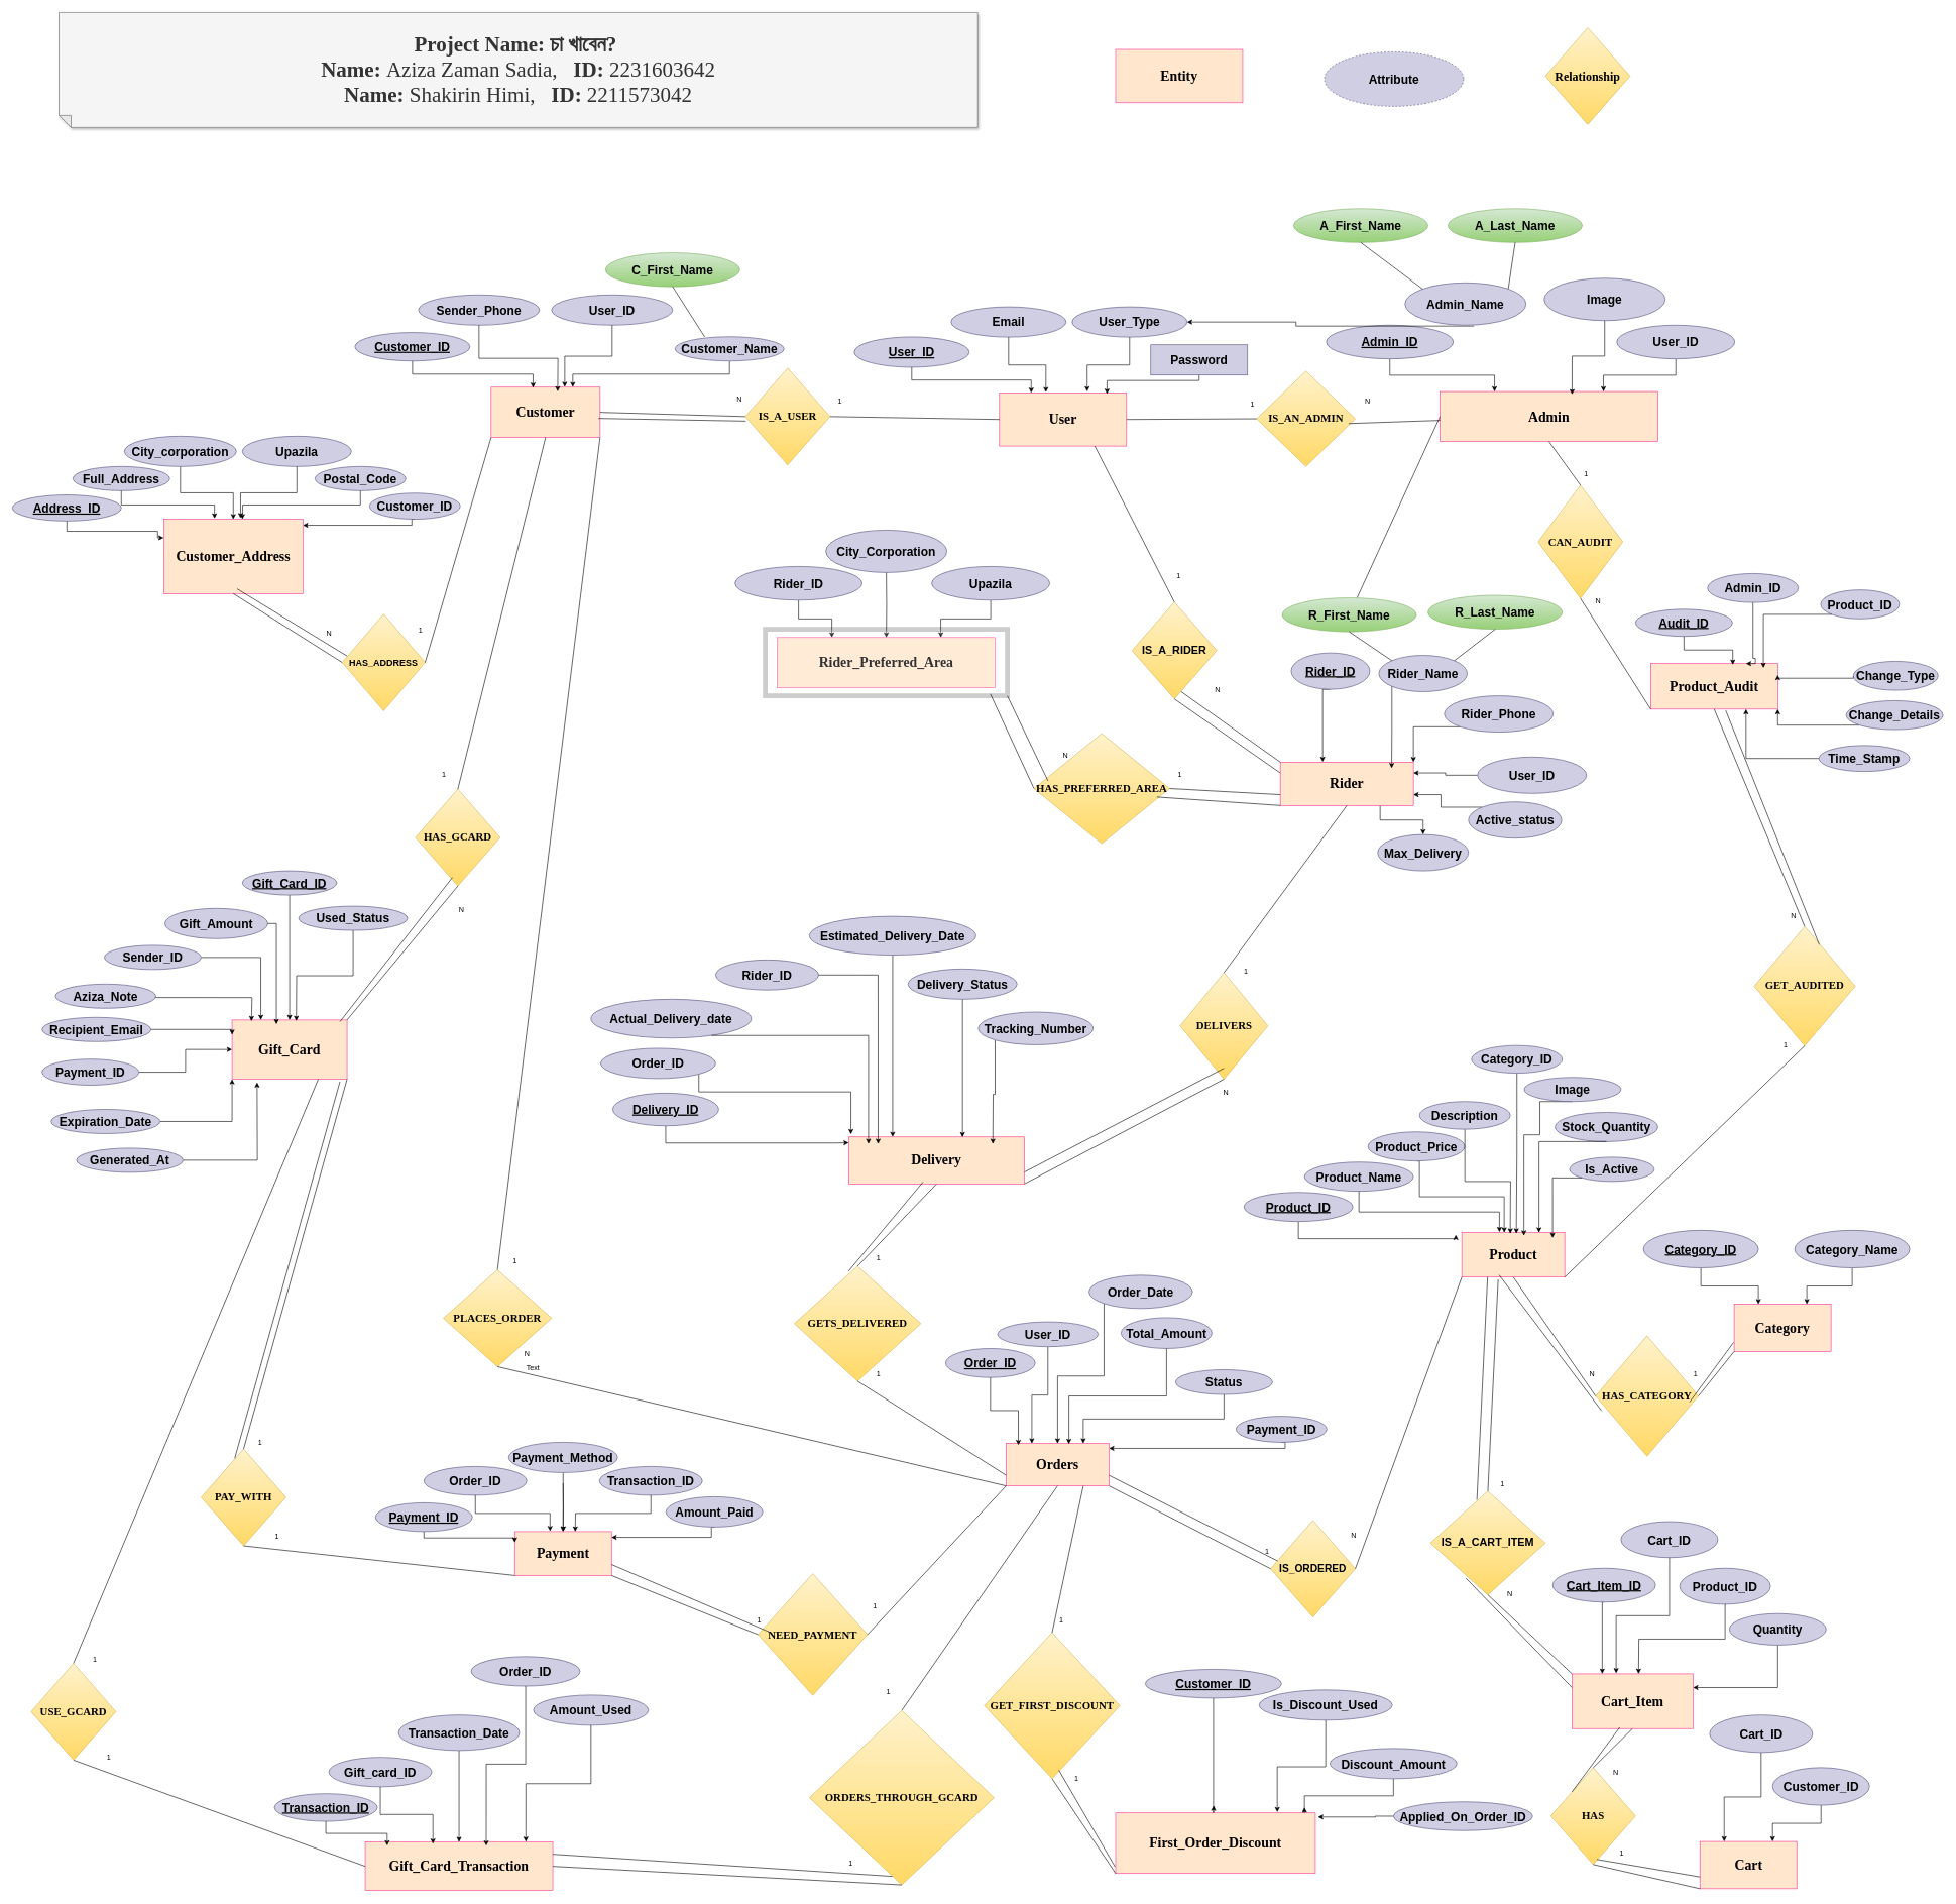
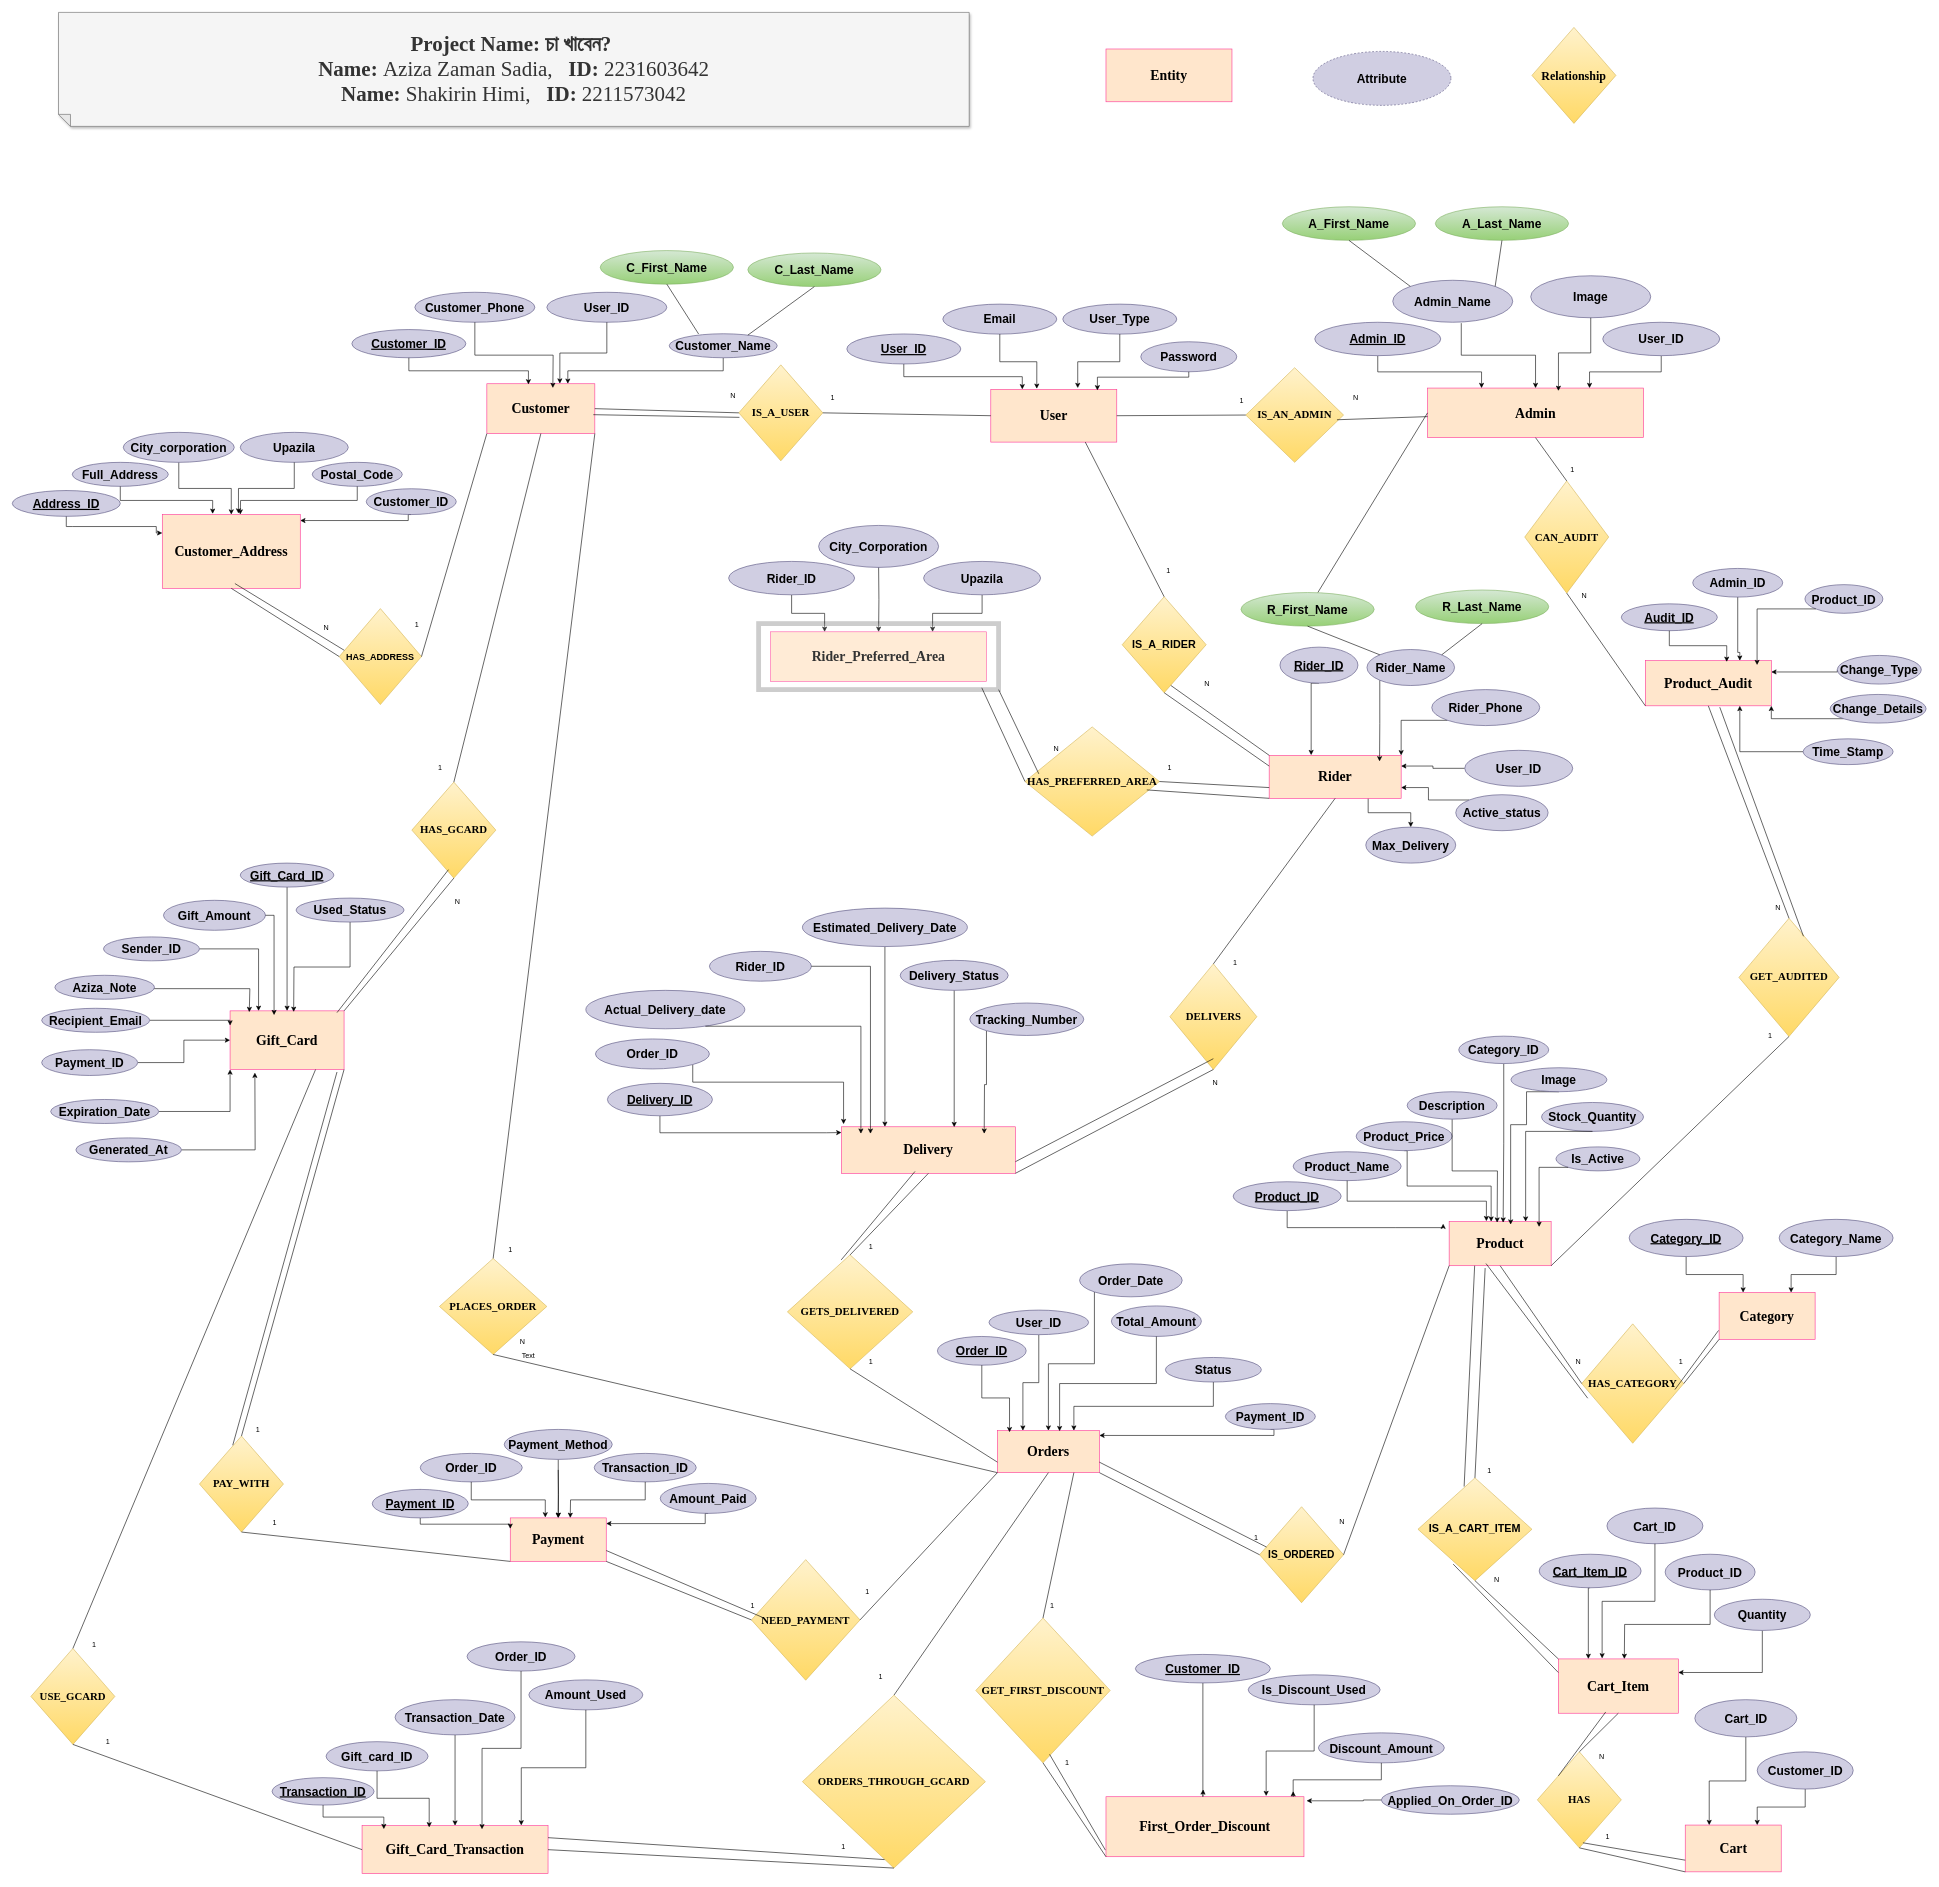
+ <mxCell id="281" value="C_Last_Name" style="ellipse;whiteSpace=wrap;html=1;fontStyle=1;fillColor=#d5e8d4;strokeColor=#82b366;fontSize=20;gradientColor=#97d077;" parent="1" vertex="1"><mxGeometry x="1246" y="421" width="222" height="56" as="geometry" /></mxCell>
- <mxCell id="7" value="Sender_Phone" style="ellipse;whiteSpace=wrap;html=1;fontStyle=1;fillColor=#d0cee2;strokeColor=#56517e;fontSize=20;" parent="1" vertex="1"><mxGeometry x="691" y="486.5" width="200" height="50" as="geometry" /></mxCell>
+ <mxCell id="7" value="Customer_Phone" style="ellipse;whiteSpace=wrap;html=1;fontStyle=1;fillColor=#d0cee2;strokeColor=#56517e;fontSize=20;" parent="1" vertex="1"><mxGeometry x="691" y="486.5" width="200" height="50" as="geometry" /></mxCell>
+ <mxCell id="284" value="" style="endArrow=none;html=1;rounded=0;exitX=0.5;exitY=1;exitDx=0;exitDy=0;entryX=0.728;entryY=0.058;entryDx=0;entryDy=0;entryPerimeter=0;" parent="1" source="281" target="6" edge="1"><mxGeometry width="50" height="50" relative="1" as="geometry"><mxPoint x="1718" y="185" as="sourcePoint" /><mxPoint x="1768" y="135" as="targetPoint" /></mxGeometry></mxCell>
- <mxCell id="202" value="" style="edgeStyle=orthogonalEdgeStyle;rounded=0;orthogonalLoop=1;jettySize=auto;html=1;exitX=0.571;exitY=1.021;exitDx=0;exitDy=0;exitPerimeter=0;" parent="1" source="203" target="14" edge="1"><mxGeometry relative="1" as="geometry"><mxPoint x="2541" y="609" as="sourcePoint" /></mxGeometry></mxCell>
+ <mxCell id="202" value="" style="edgeStyle=orthogonalEdgeStyle;rounded=0;orthogonalLoop=1;jettySize=auto;html=1;exitX=0.571;exitY=1.021;exitDx=0;exitDy=0;exitPerimeter=0;" parent="1" source="203" target="196" edge="1"><mxGeometry relative="1" as="geometry"><mxPoint x="2541" y="609" as="sourcePoint" /></mxGeometry></mxCell>
- <mxCell id="13" value="Password" style="whiteSpace=wrap;html=1;fontStyle=1;fillColor=#d0cee2;strokeColor=#56517e;fontSize=20;rounded=0;" parent="1" vertex="1"><mxGeometry x="1901" y="569" width="160" height="50" as="geometry" /></mxCell>
+ <mxCell id="13" value="Password" style="ellipse;whiteSpace=wrap;html=1;fontStyle=1;fillColor=#d0cee2;strokeColor=#56517e;fontSize=20;" parent="1" vertex="1"><mxGeometry x="1901" y="569" width="160" height="50" as="geometry" /></mxCell>
- <mxCell id="289" value="R_First_Name" style="ellipse;whiteSpace=wrap;html=1;fontStyle=1;fillColor=#d5e8d4;strokeColor=#82b366;fontSize=20;gradientColor=#97d077;" parent="1" vertex="1"><mxGeometry x="2118" y="987" width="222" height="56" as="geometry" /></mxCell>
+ <mxCell id="289" value="R_First_Name" style="ellipse;whiteSpace=wrap;html=1;fontStyle=1;fillColor=#d5e8d4;strokeColor=#82b366;fontSize=20;gradientColor=#97d077;" parent="1" vertex="1"><mxGeometry x="2068" y="987" width="222" height="56" as="geometry" /></mxCell>
- <mxCell id="153" value="Product_Audit" style="rounded=0;whiteSpace=wrap;html=1;fontFamily=gadugi;fillColor=#ffe6cc;strokeColor=light-dark(#fe3496, #996500);textShadow=0;labelBorderColor=none;labelBackgroundColor=none;fontSize=23;fontStyle=1" parent="1" vertex="1"><mxGeometry x="2727" y="1095.61" width="210" height="75.22" as="geometry" /></mxCell>
+ <mxCell id="153" value="Product_Audit" style="rounded=0;whiteSpace=wrap;html=1;fontFamily=gadugi;fillColor=#ffe6cc;strokeColor=light-dark(#fe3496, #996500);textShadow=0;labelBorderColor=none;labelBackgroundColor=none;fontSize=23;fontStyle=1" parent="1" vertex="1"><mxGeometry x="2742" y="1100.61" width="210" height="75.22" as="geometry" /></mxCell>
